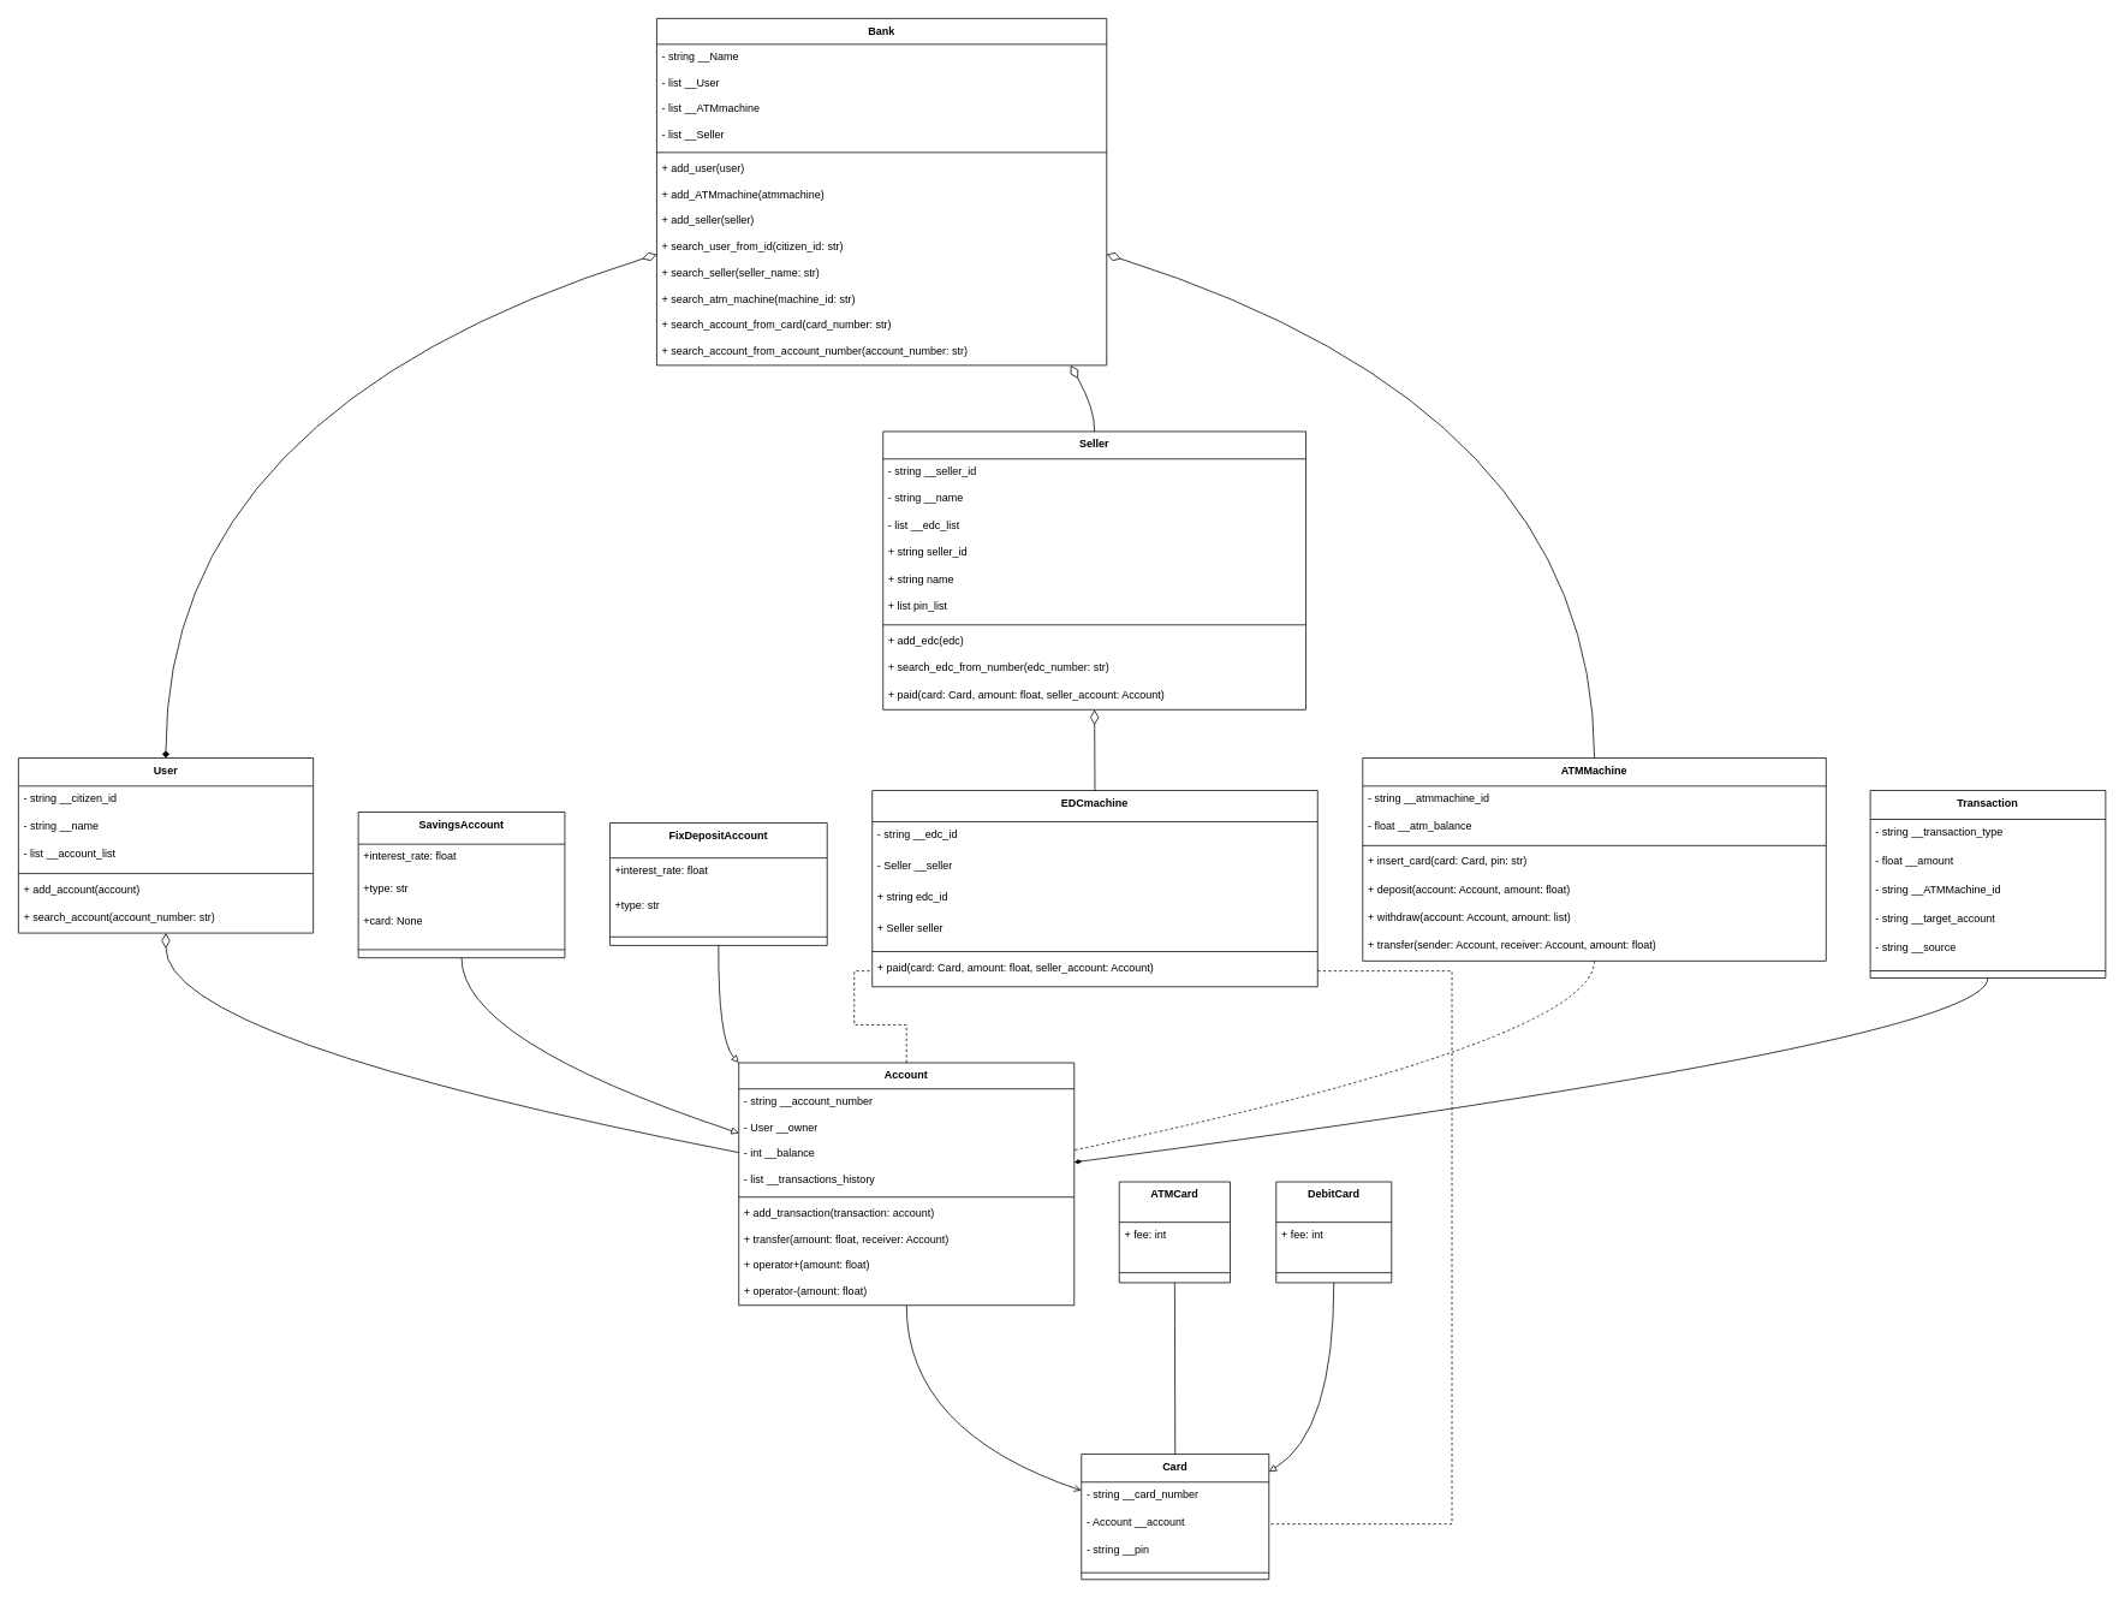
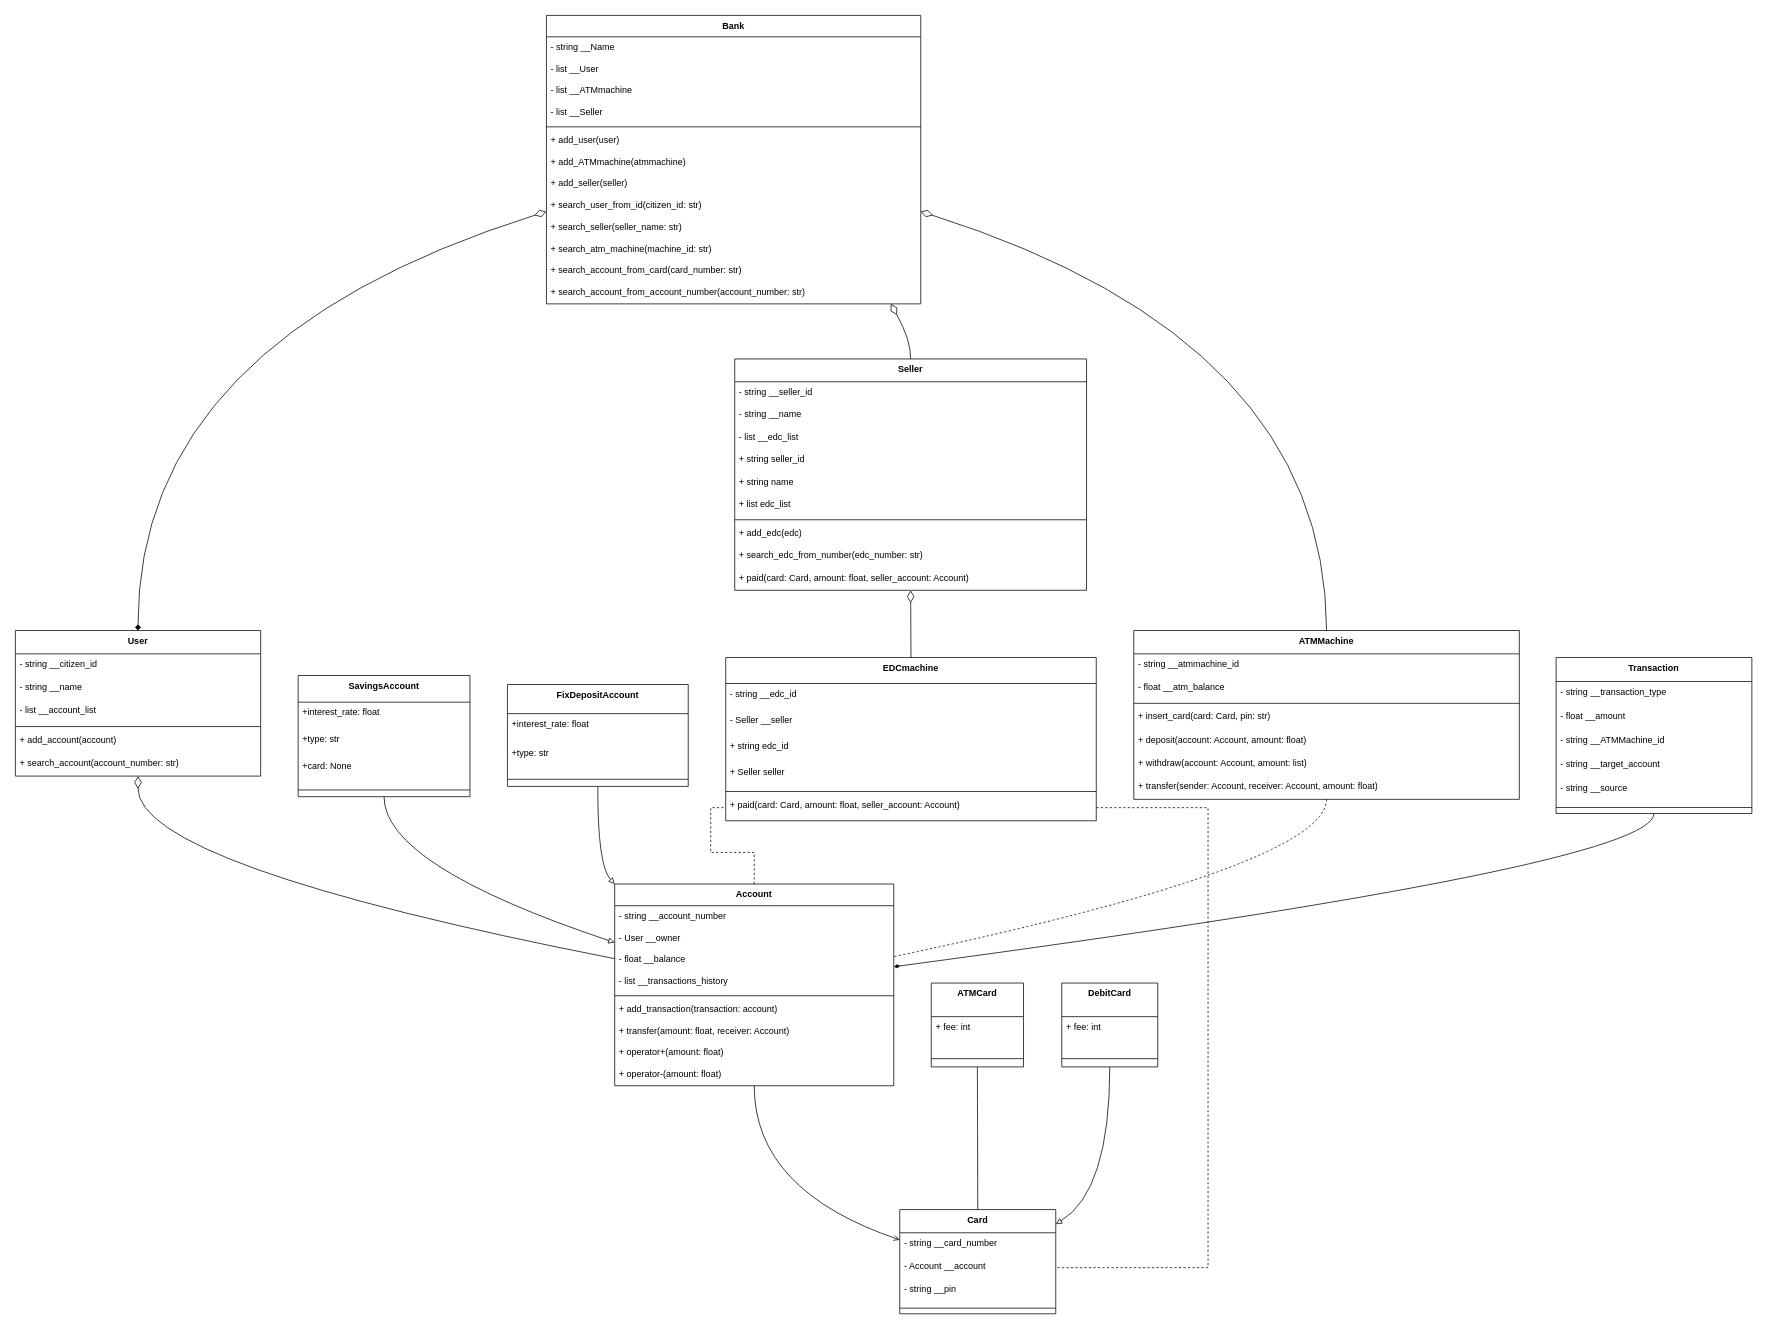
- <mxCell id="75" value="+ list pin_list" style="text;strokeColor=none;fillColor=none;align=left;verticalAlign=top;spacingLeft=4;spacingRight=4;overflow=hidden;rotatable=0;points=[[0,0.5],[1,0.5]];portConstraint=eastwest;" vertex="1" parent="69"><mxGeometry y="180.4" width="469" height="30" as="geometry" /></mxCell>
+ <mxCell id="75" value="+ list edc_list" style="text;strokeColor=none;fillColor=none;align=left;verticalAlign=top;spacingLeft=4;spacingRight=4;overflow=hidden;rotatable=0;points=[[0,0.5],[1,0.5]];portConstraint=eastwest;" vertex="1" parent="69"><mxGeometry y="180.4" width="469" height="30" as="geometry" /></mxCell>
- <mxCell id="27" value="- int __balance" style="text;strokeColor=none;fillColor=none;align=left;verticalAlign=top;spacingLeft=4;spacingRight=4;overflow=hidden;rotatable=0;points=[[0,0.5],[1,0.5]];portConstraint=eastwest;" vertex="1" parent="24"><mxGeometry y="86.923" width="372" height="29" as="geometry" /></mxCell>
+ <mxCell id="27" value="- float __balance" style="text;strokeColor=none;fillColor=none;align=left;verticalAlign=top;spacingLeft=4;spacingRight=4;overflow=hidden;rotatable=0;points=[[0,0.5],[1,0.5]];portConstraint=eastwest;" vertex="1" parent="24"><mxGeometry y="86.923" width="372" height="29" as="geometry" /></mxCell>
